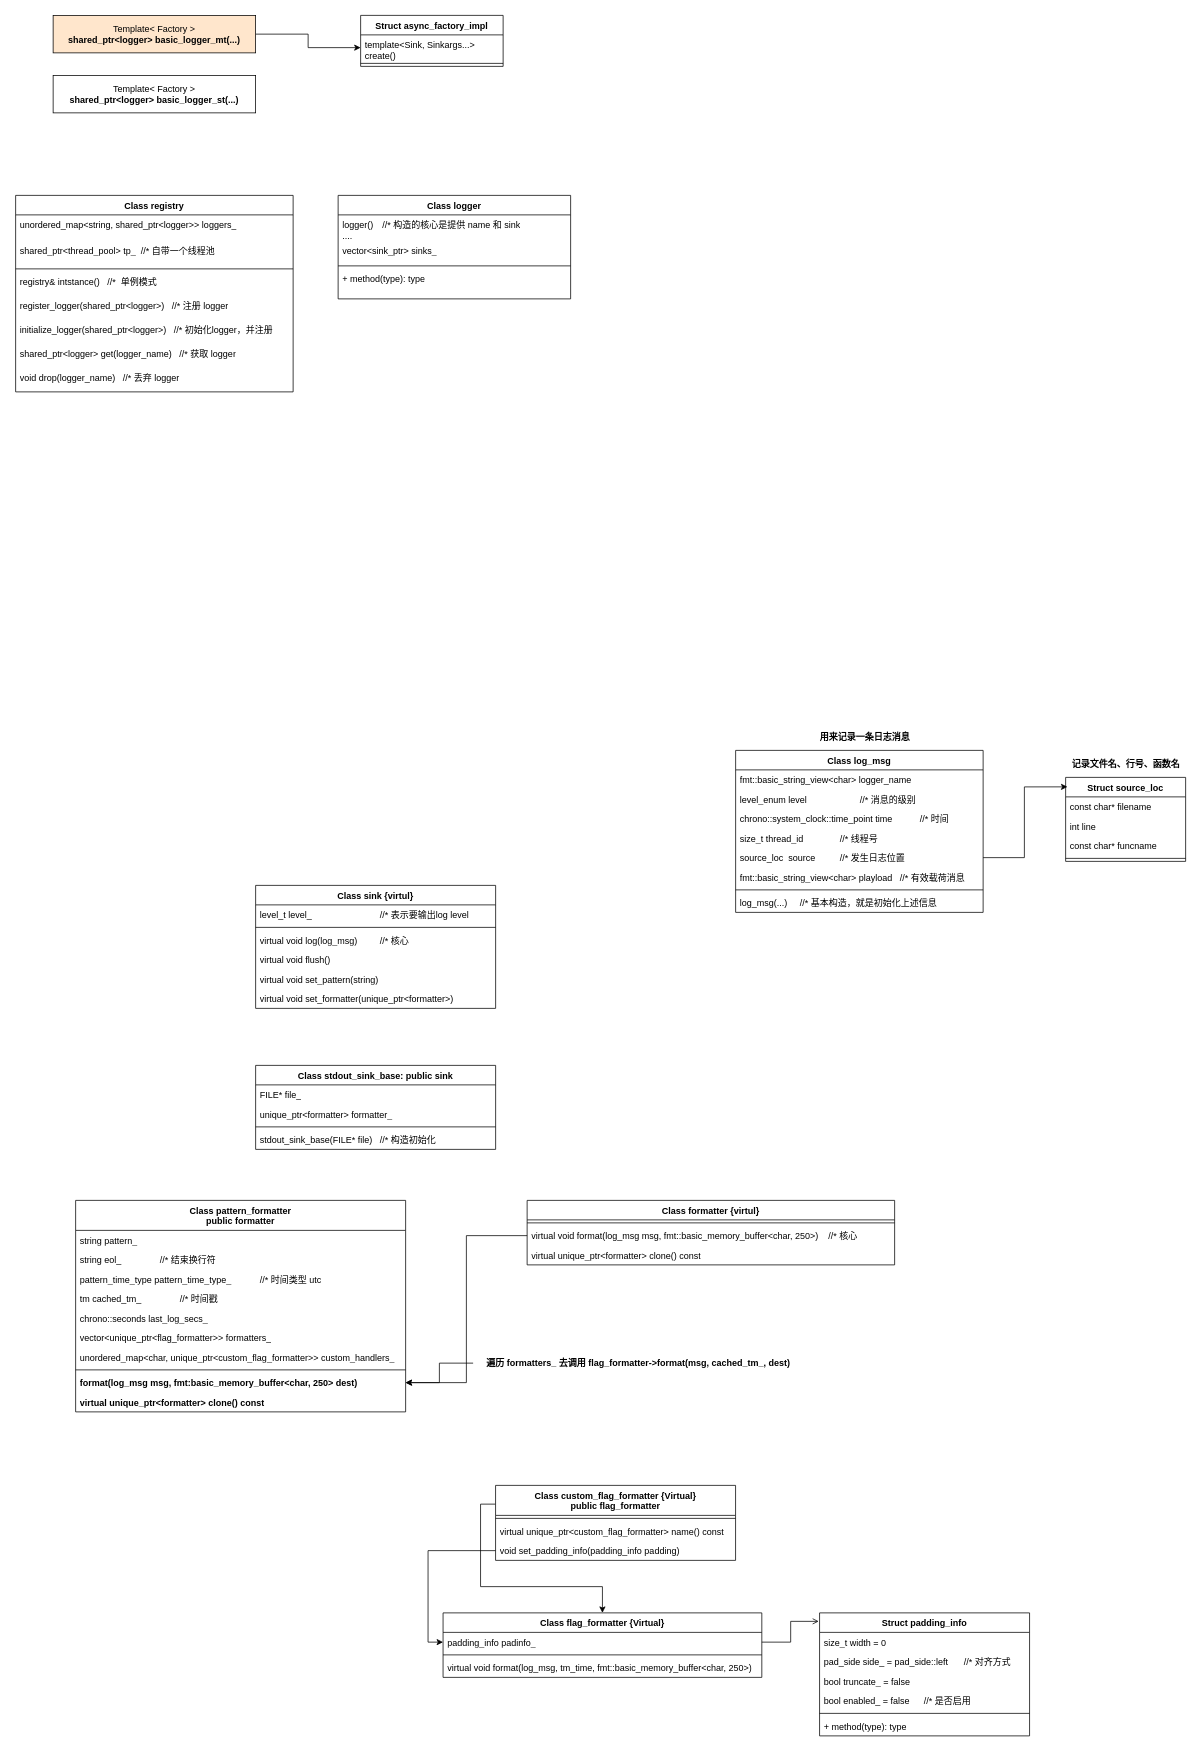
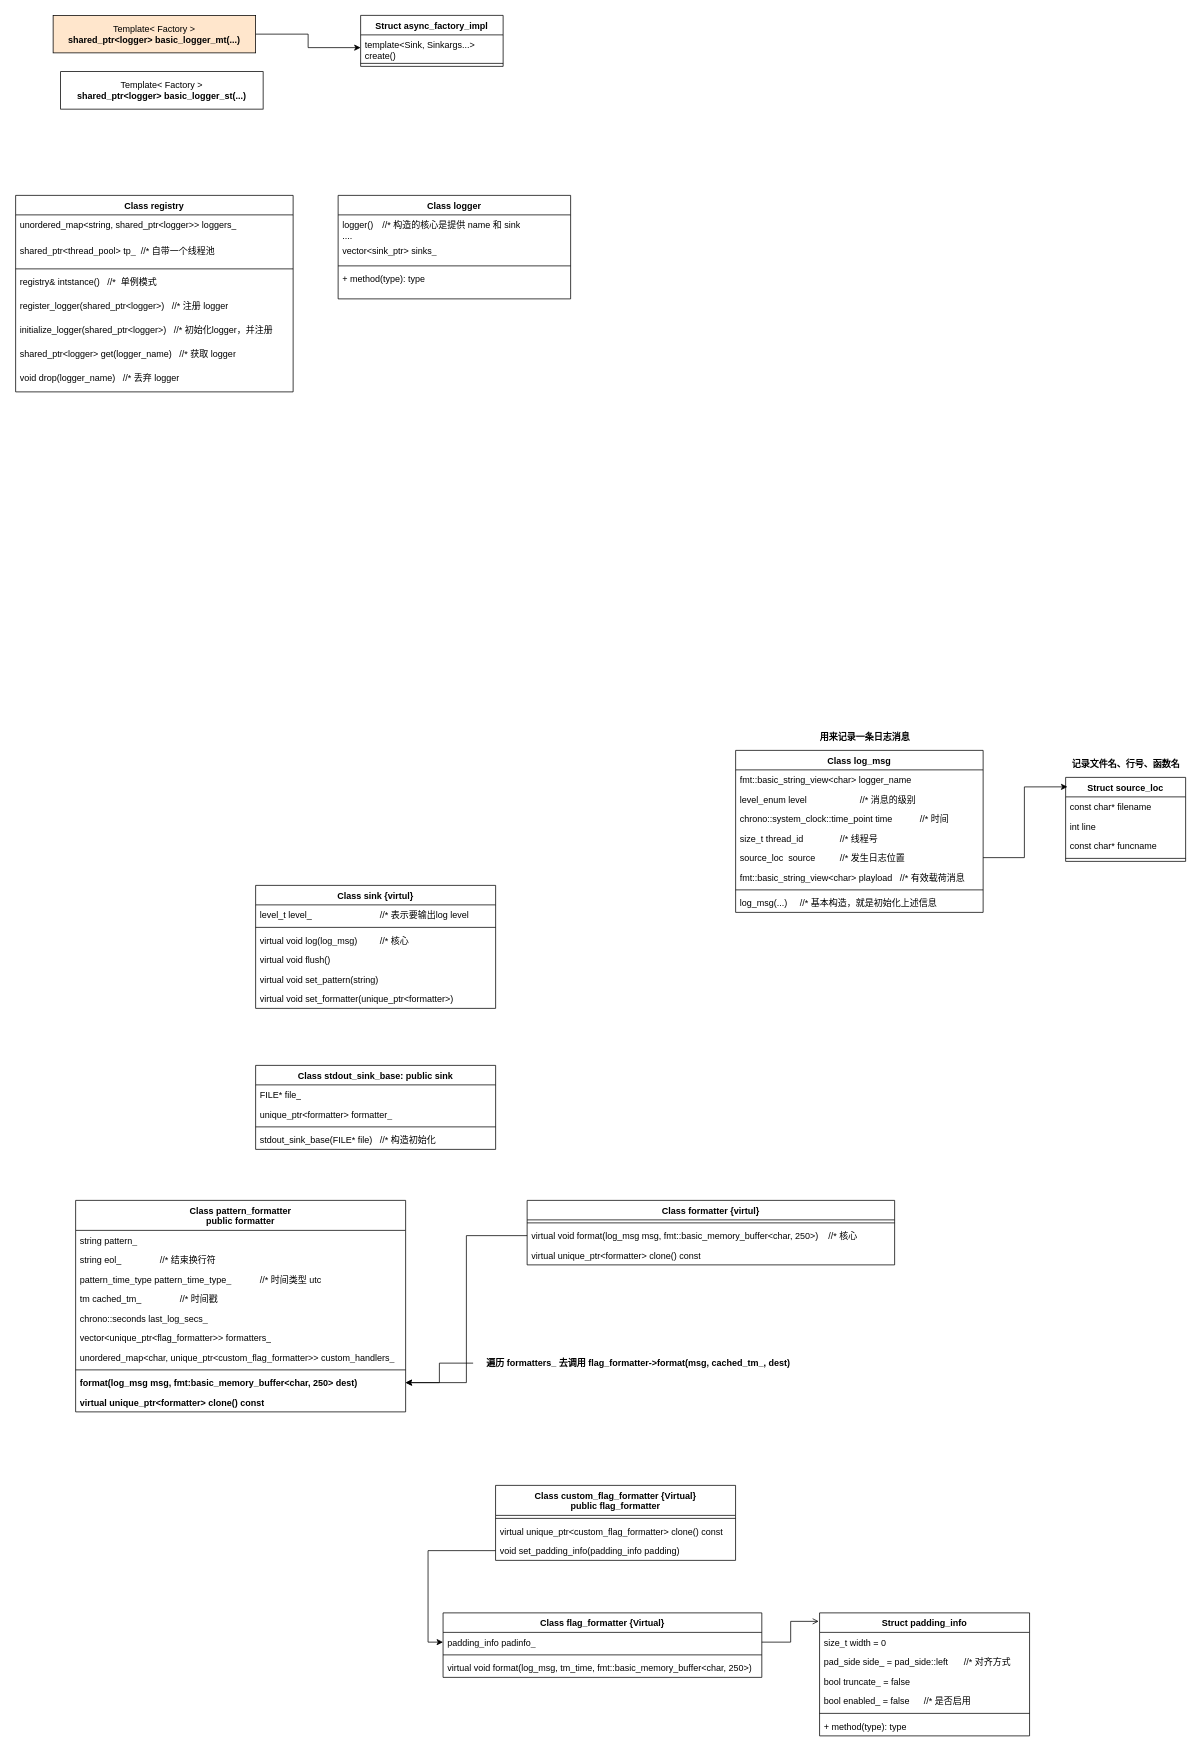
- <mxCell id="16" value="Template&amp;lt; Factory &amp;gt;&lt;br&gt;&lt;b&gt;shared_ptr&amp;lt;logger&amp;gt; basic_logger_st(...)&lt;/b&gt;" style="html=1;whiteSpace=wrap;" vertex="1" parent="1"><mxGeometry x="70" y="100" width="270" height="50" as="geometry" /></mxCell>
+ <mxCell id="16" value="Template&amp;lt; Factory &amp;gt;&lt;br&gt;&lt;b&gt;shared_ptr&amp;lt;logger&amp;gt; basic_logger_st(...)&lt;/b&gt;" style="html=1;whiteSpace=wrap;" vertex="1" parent="1"><mxGeometry x="80" y="95" width="270" height="50" as="geometry" /></mxCell>
- <mxCell id="81" value="virtual unique_ptr&amp;lt;custom_flag_formatter&amp;gt; name() const" style="text;strokeColor=none;fillColor=none;align=left;verticalAlign=top;spacingLeft=4;spacingRight=4;overflow=hidden;rotatable=0;points=[[0,0.5],[1,0.5]];portConstraint=eastwest;whiteSpace=wrap;html=1;" vertex="1" parent="79"><mxGeometry y="48" width="320" height="26" as="geometry" /></mxCell>
+ <mxCell id="81" value="virtual unique_ptr&amp;lt;custom_flag_formatter&amp;gt; clone() const" style="text;strokeColor=none;fillColor=none;align=left;verticalAlign=top;spacingLeft=4;spacingRight=4;overflow=hidden;rotatable=0;points=[[0,0.5],[1,0.5]];portConstraint=eastwest;whiteSpace=wrap;html=1;" vertex="1" parent="79"><mxGeometry y="48" width="320" height="26" as="geometry" /></mxCell>
- <mxCell id="78" style="edgeStyle=orthogonalEdgeStyle;rounded=0;orthogonalLoop=1;jettySize=auto;html=1;exitX=0;exitY=0.25;exitDx=0;exitDy=0;" edge="1" parent="1" source="79" target="62"><mxGeometry relative="1" as="geometry" /></mxCell>
